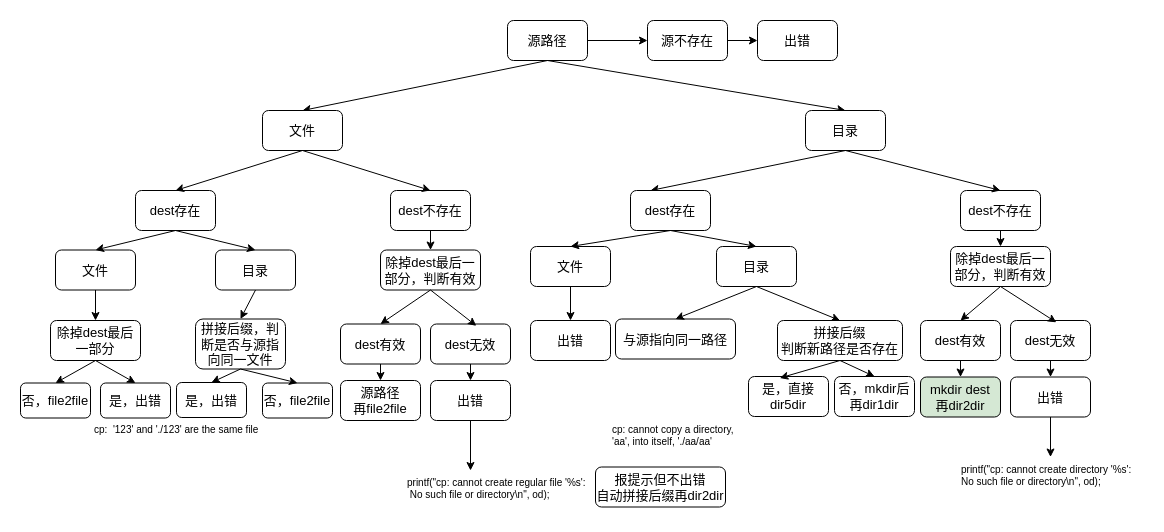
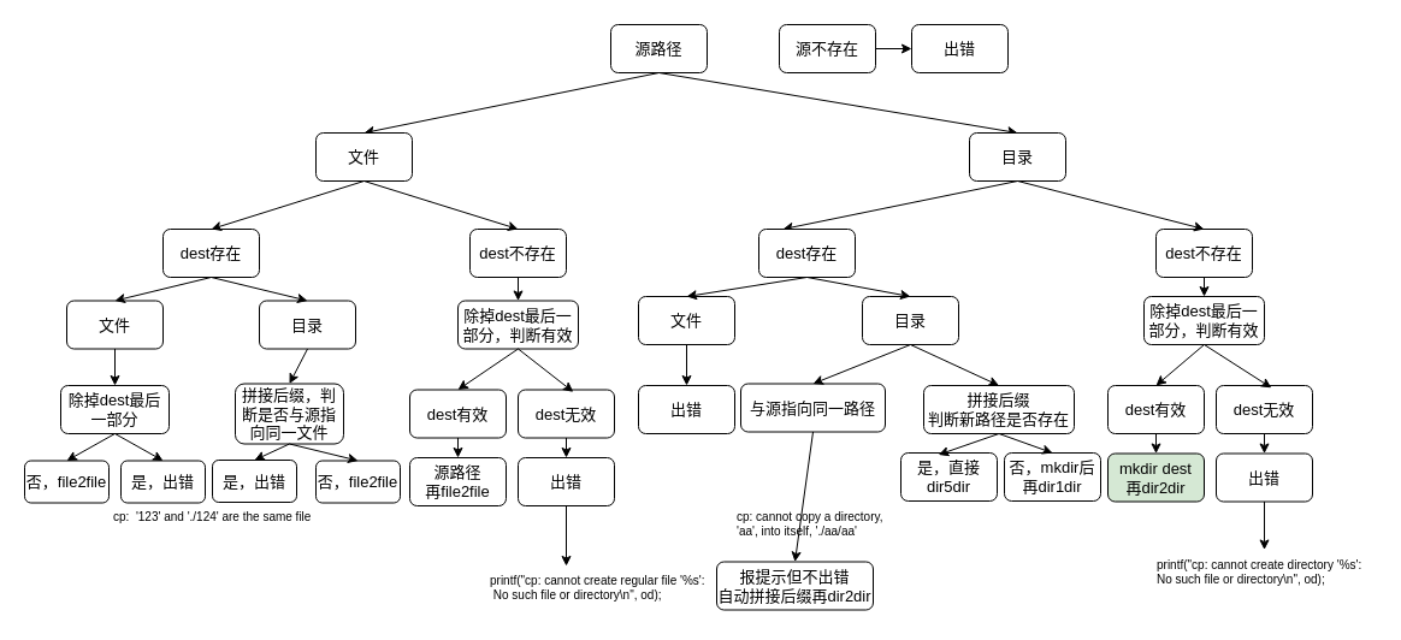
- <mxCell id="35" value="" style="endArrow=classic;html=1;rounded=0;fontSize=16;entryX=0;entryY=0.5;entryDx=0;entryDy=0;" edge="1" parent="1" source="2" target="13"><mxGeometry width="50" height="50" relative="1" as="geometry"><mxPoint x="627" y="370" as="sourcePoint" /><mxPoint x="727" y="140" as="targetPoint" /></mxGeometry></mxCell>
- <mxCell id="68" value="拼接后缀&lt;br&gt;判断新路径是否存在" style="rounded=1;whiteSpace=wrap;html=1;fontSize=13;" vertex="1" parent="1"><mxGeometry x="777" y="320" width="125" height="40" as="geometry" /></mxCell>
+ <mxCell id="68" value="拼接后缀&lt;br&gt;判断新路径是否存在" style="rounded=1;whiteSpace=wrap;html=1;fontSize=13;" vertex="1" parent="1"><mxGeometry x="767" y="320" width="125" height="40" as="geometry" /></mxCell>
+ <mxCell id="29" value="" style="endArrow=classic;html=1;rounded=0;fontSize=16;exitX=0.5;exitY=1;exitDx=0;exitDy=0;entryX=0.5;entryY=0;entryDx=0;entryDy=0;" edge="1" parent="1" source="12" target="18"><mxGeometry width="50" height="50" relative="1" as="geometry"><mxPoint x="780" y="130" as="sourcePoint" /><mxPoint x="720" y="170" as="targetPoint" /></mxGeometry></mxCell>
- <mxCell id="71" value="cp:&amp;nbsp; '123' and './123' are the same file" style="text;whiteSpace=wrap;html=1;fontSize=10;" vertex="1" parent="1"><mxGeometry x="92" y="416.5" width="170" height="30" as="geometry" /></mxCell>
+ <mxCell id="71" value="cp:&amp;nbsp; '123' and './124' are the same file" style="text;whiteSpace=wrap;html=1;fontSize=10;" vertex="1" parent="1"><mxGeometry x="92" y="416.5" width="170" height="30" as="geometry" /></mxCell>
